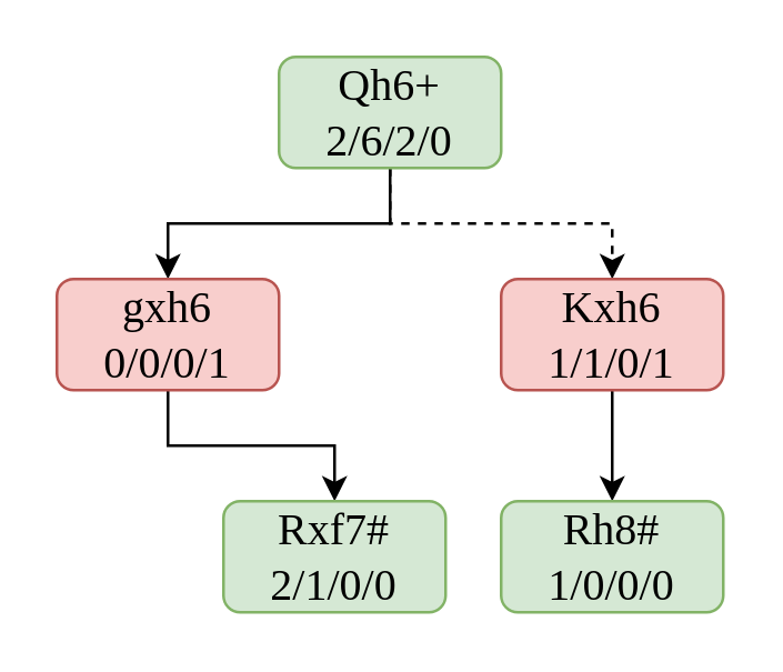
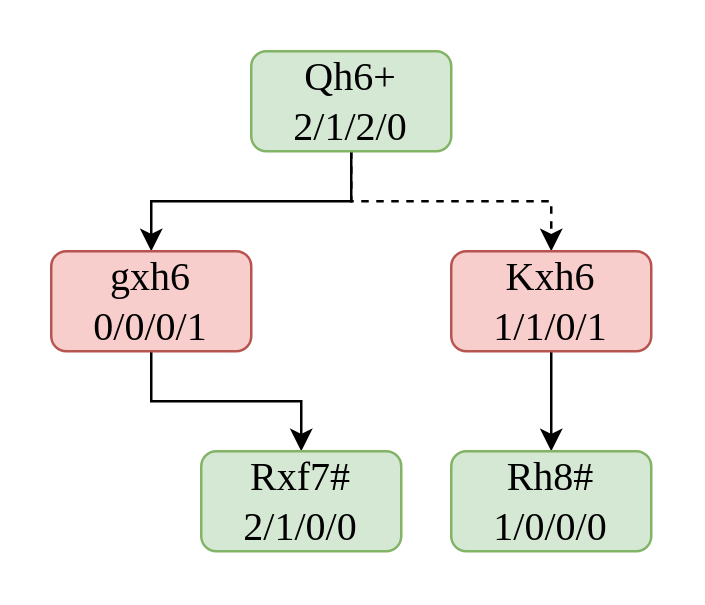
- <mxCell id="4" value="&lt;div style=&quot;font-size: 16px;&quot;&gt;Qh6+&lt;/div&gt;&lt;div style=&quot;font-size: 16px;&quot;&gt;2/6/2/0&lt;br style=&quot;font-size: 16px;&quot;&gt;&lt;/div&gt;" style="rounded=1;whiteSpace=wrap;html=1;fillColor=#d5e8d4;strokeColor=#82b366;strokeWidth=1;fontFamily=Times New Roman;fontSize=16;" vertex="1" parent="1"><mxGeometry x="100" y="20" width="80" height="40" as="geometry" /></mxCell>
+ <mxCell id="4" value="&lt;div style=&quot;font-size: 16px;&quot;&gt;Qh6+&lt;/div&gt;&lt;div style=&quot;font-size: 16px;&quot;&gt;2/1/2/0&lt;br style=&quot;font-size: 16px;&quot;&gt;&lt;/div&gt;" style="rounded=1;whiteSpace=wrap;html=1;fillColor=#d5e8d4;strokeColor=#82b366;strokeWidth=1;fontFamily=Times New Roman;fontSize=16;" vertex="1" parent="1"><mxGeometry x="100" y="20" width="80" height="40" as="geometry" /></mxCell>
